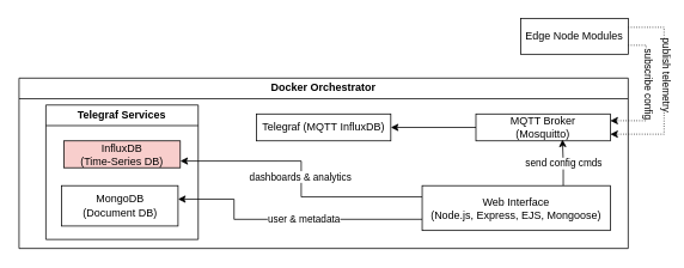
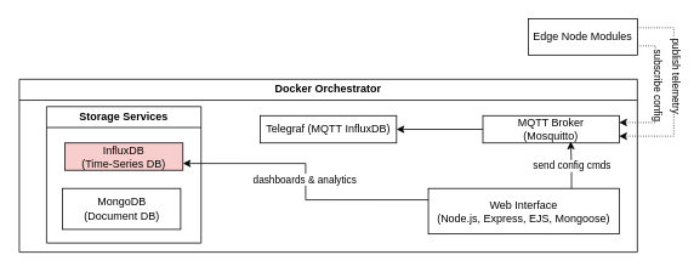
- <mxCell id="6" value="Telegraf Services" style="swimlane;whiteSpace=wrap;html=1;" vertex="1" parent="2"><mxGeometry x="30" y="30" width="170" height="150" as="geometry" /></mxCell>
+ <mxCell id="6" value="Storage Services" style="swimlane;whiteSpace=wrap;html=1;" vertex="1" parent="2"><mxGeometry x="30" y="30" width="170" height="150" as="geometry" /></mxCell>
- <mxCell id="13" style="edgeStyle=orthogonalEdgeStyle;rounded=0;orthogonalLoop=1;jettySize=auto;html=1;exitX=0;exitY=0.75;exitDx=0;exitDy=0;" edge="1" parent="2" source="15" target="8"><mxGeometry relative="1" as="geometry"><Array as="points"><mxPoint x="240" y="158" /><mxPoint x="240" y="135" /></Array></mxGeometry></mxCell>
- <mxCell id="14" value="user &amp;amp; metadata" style="edgeLabel;html=1;align=center;verticalAlign=middle;resizable=0;points=[];" vertex="1" connectable="0" parent="13"><mxGeometry x="-0.104" y="-1" relative="1" as="geometry"><mxPoint as="offset" /></mxGeometry></mxCell>
